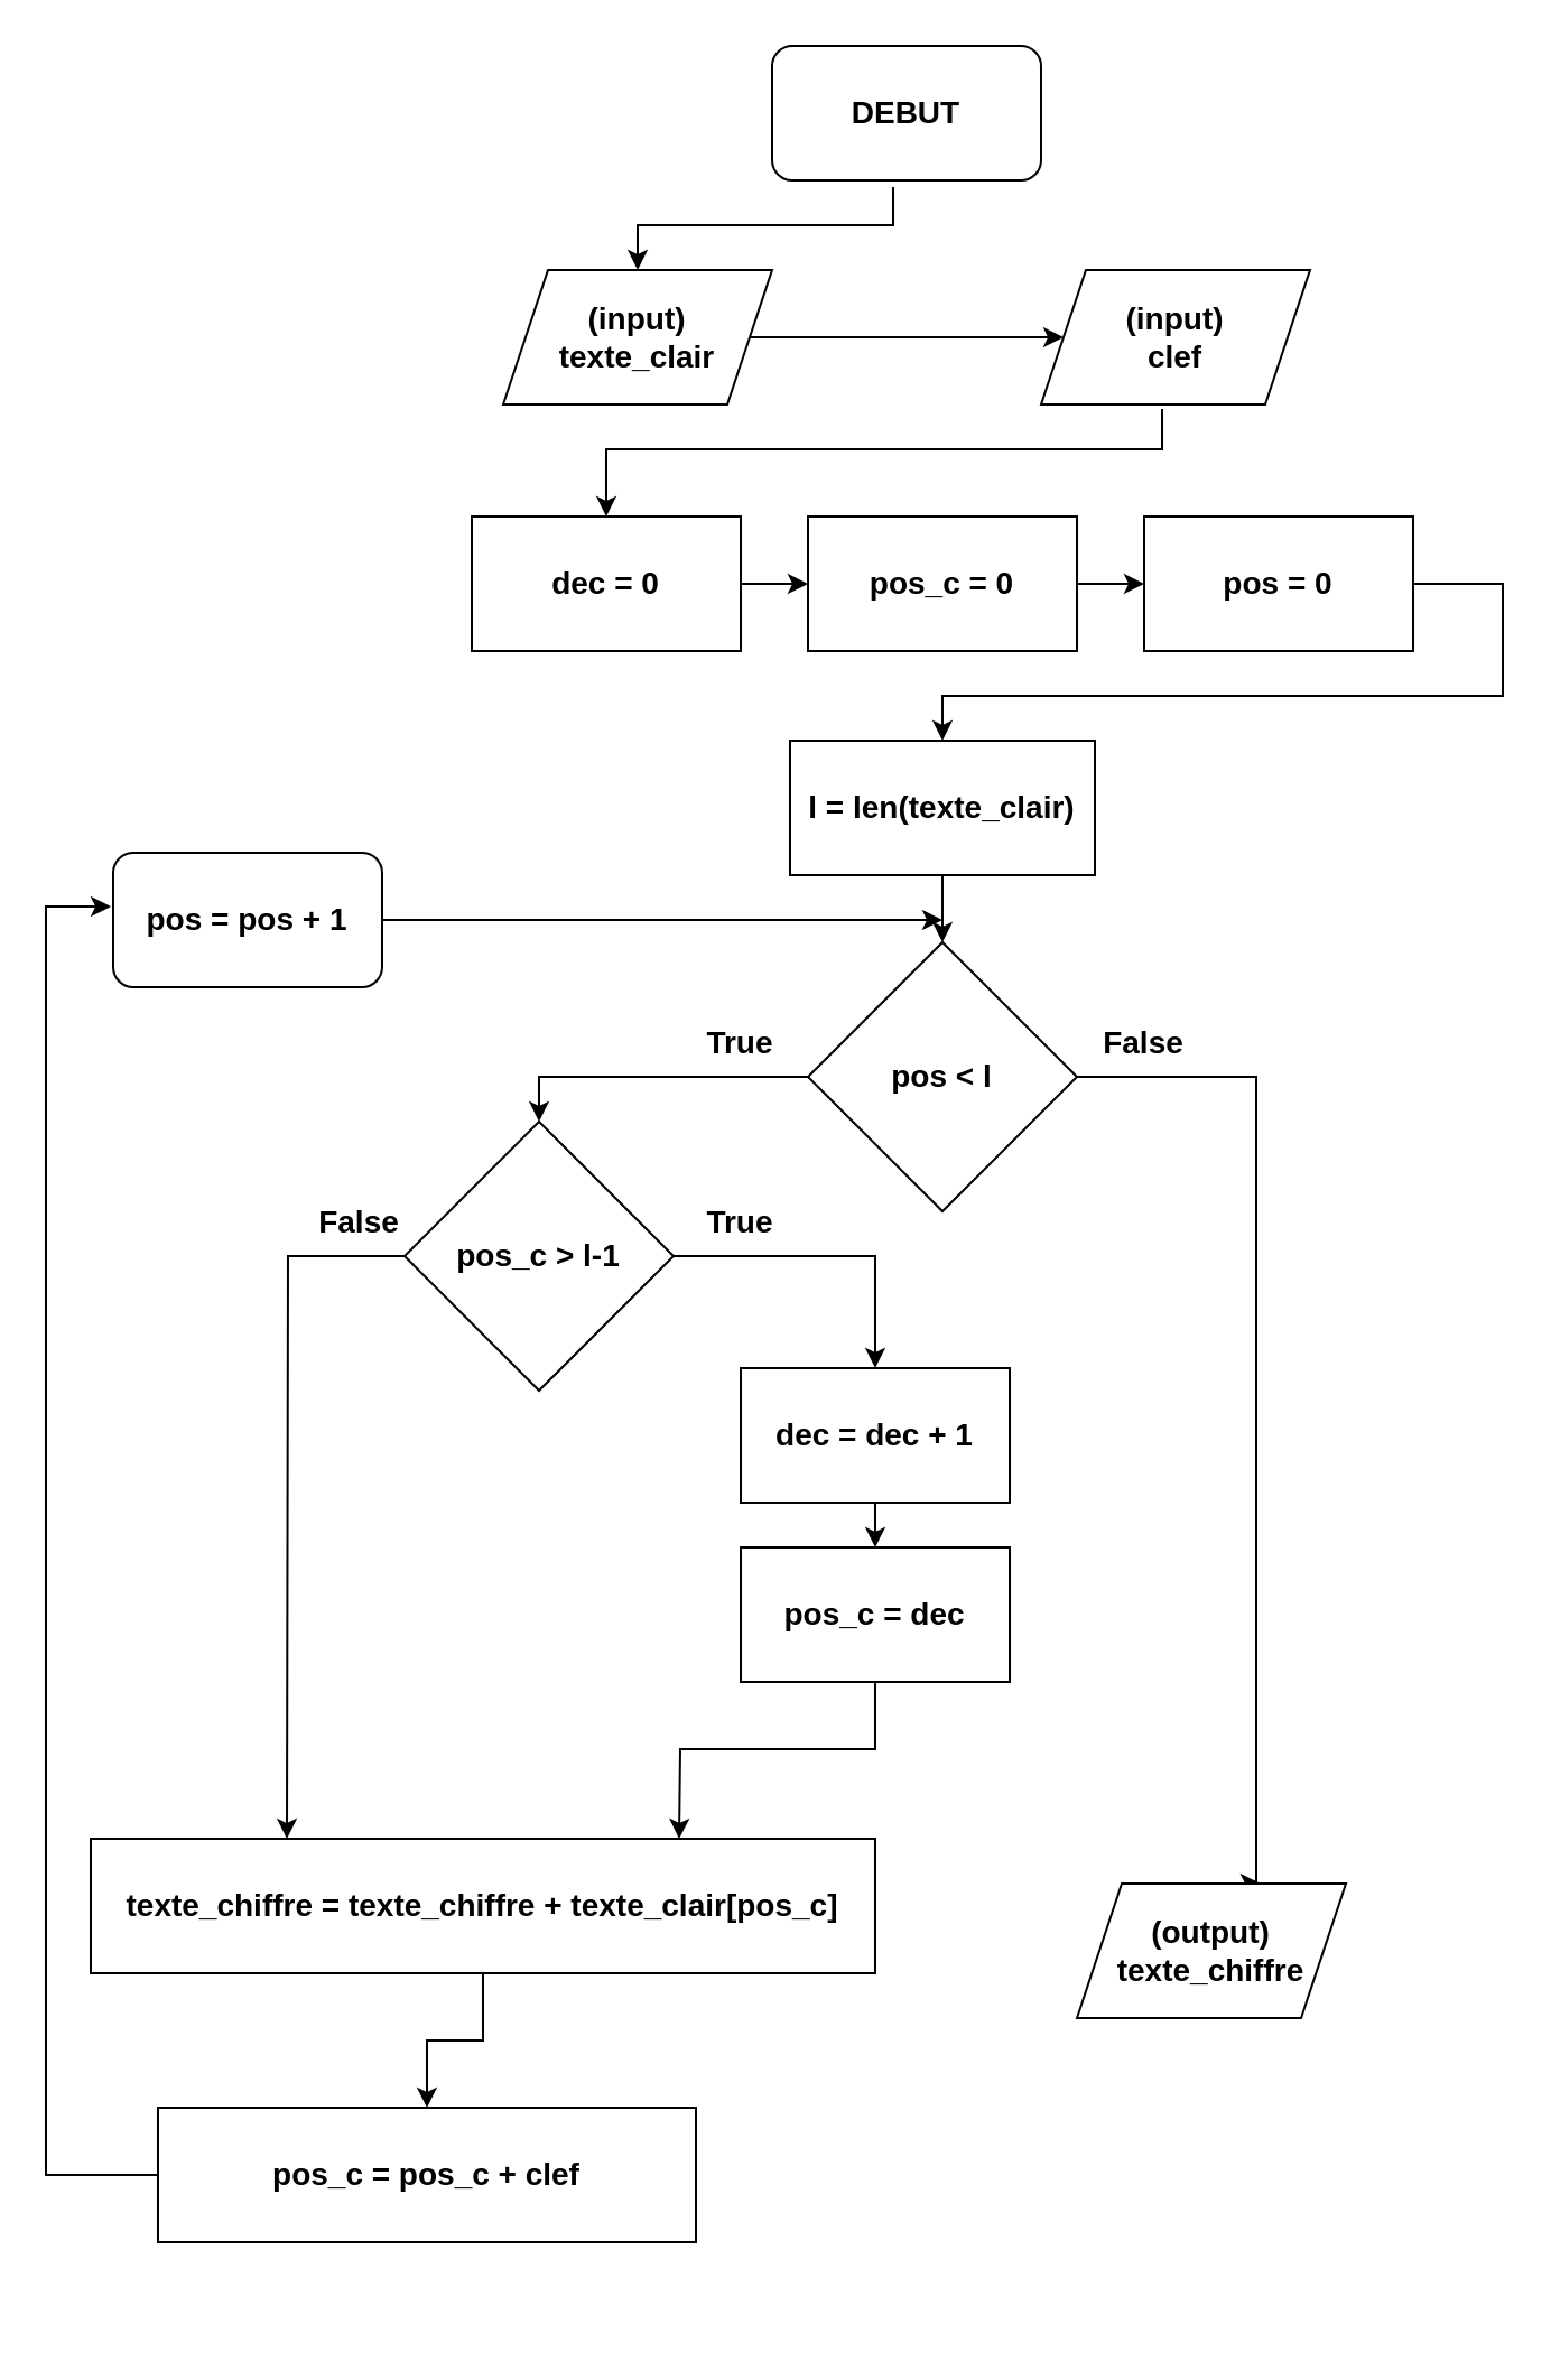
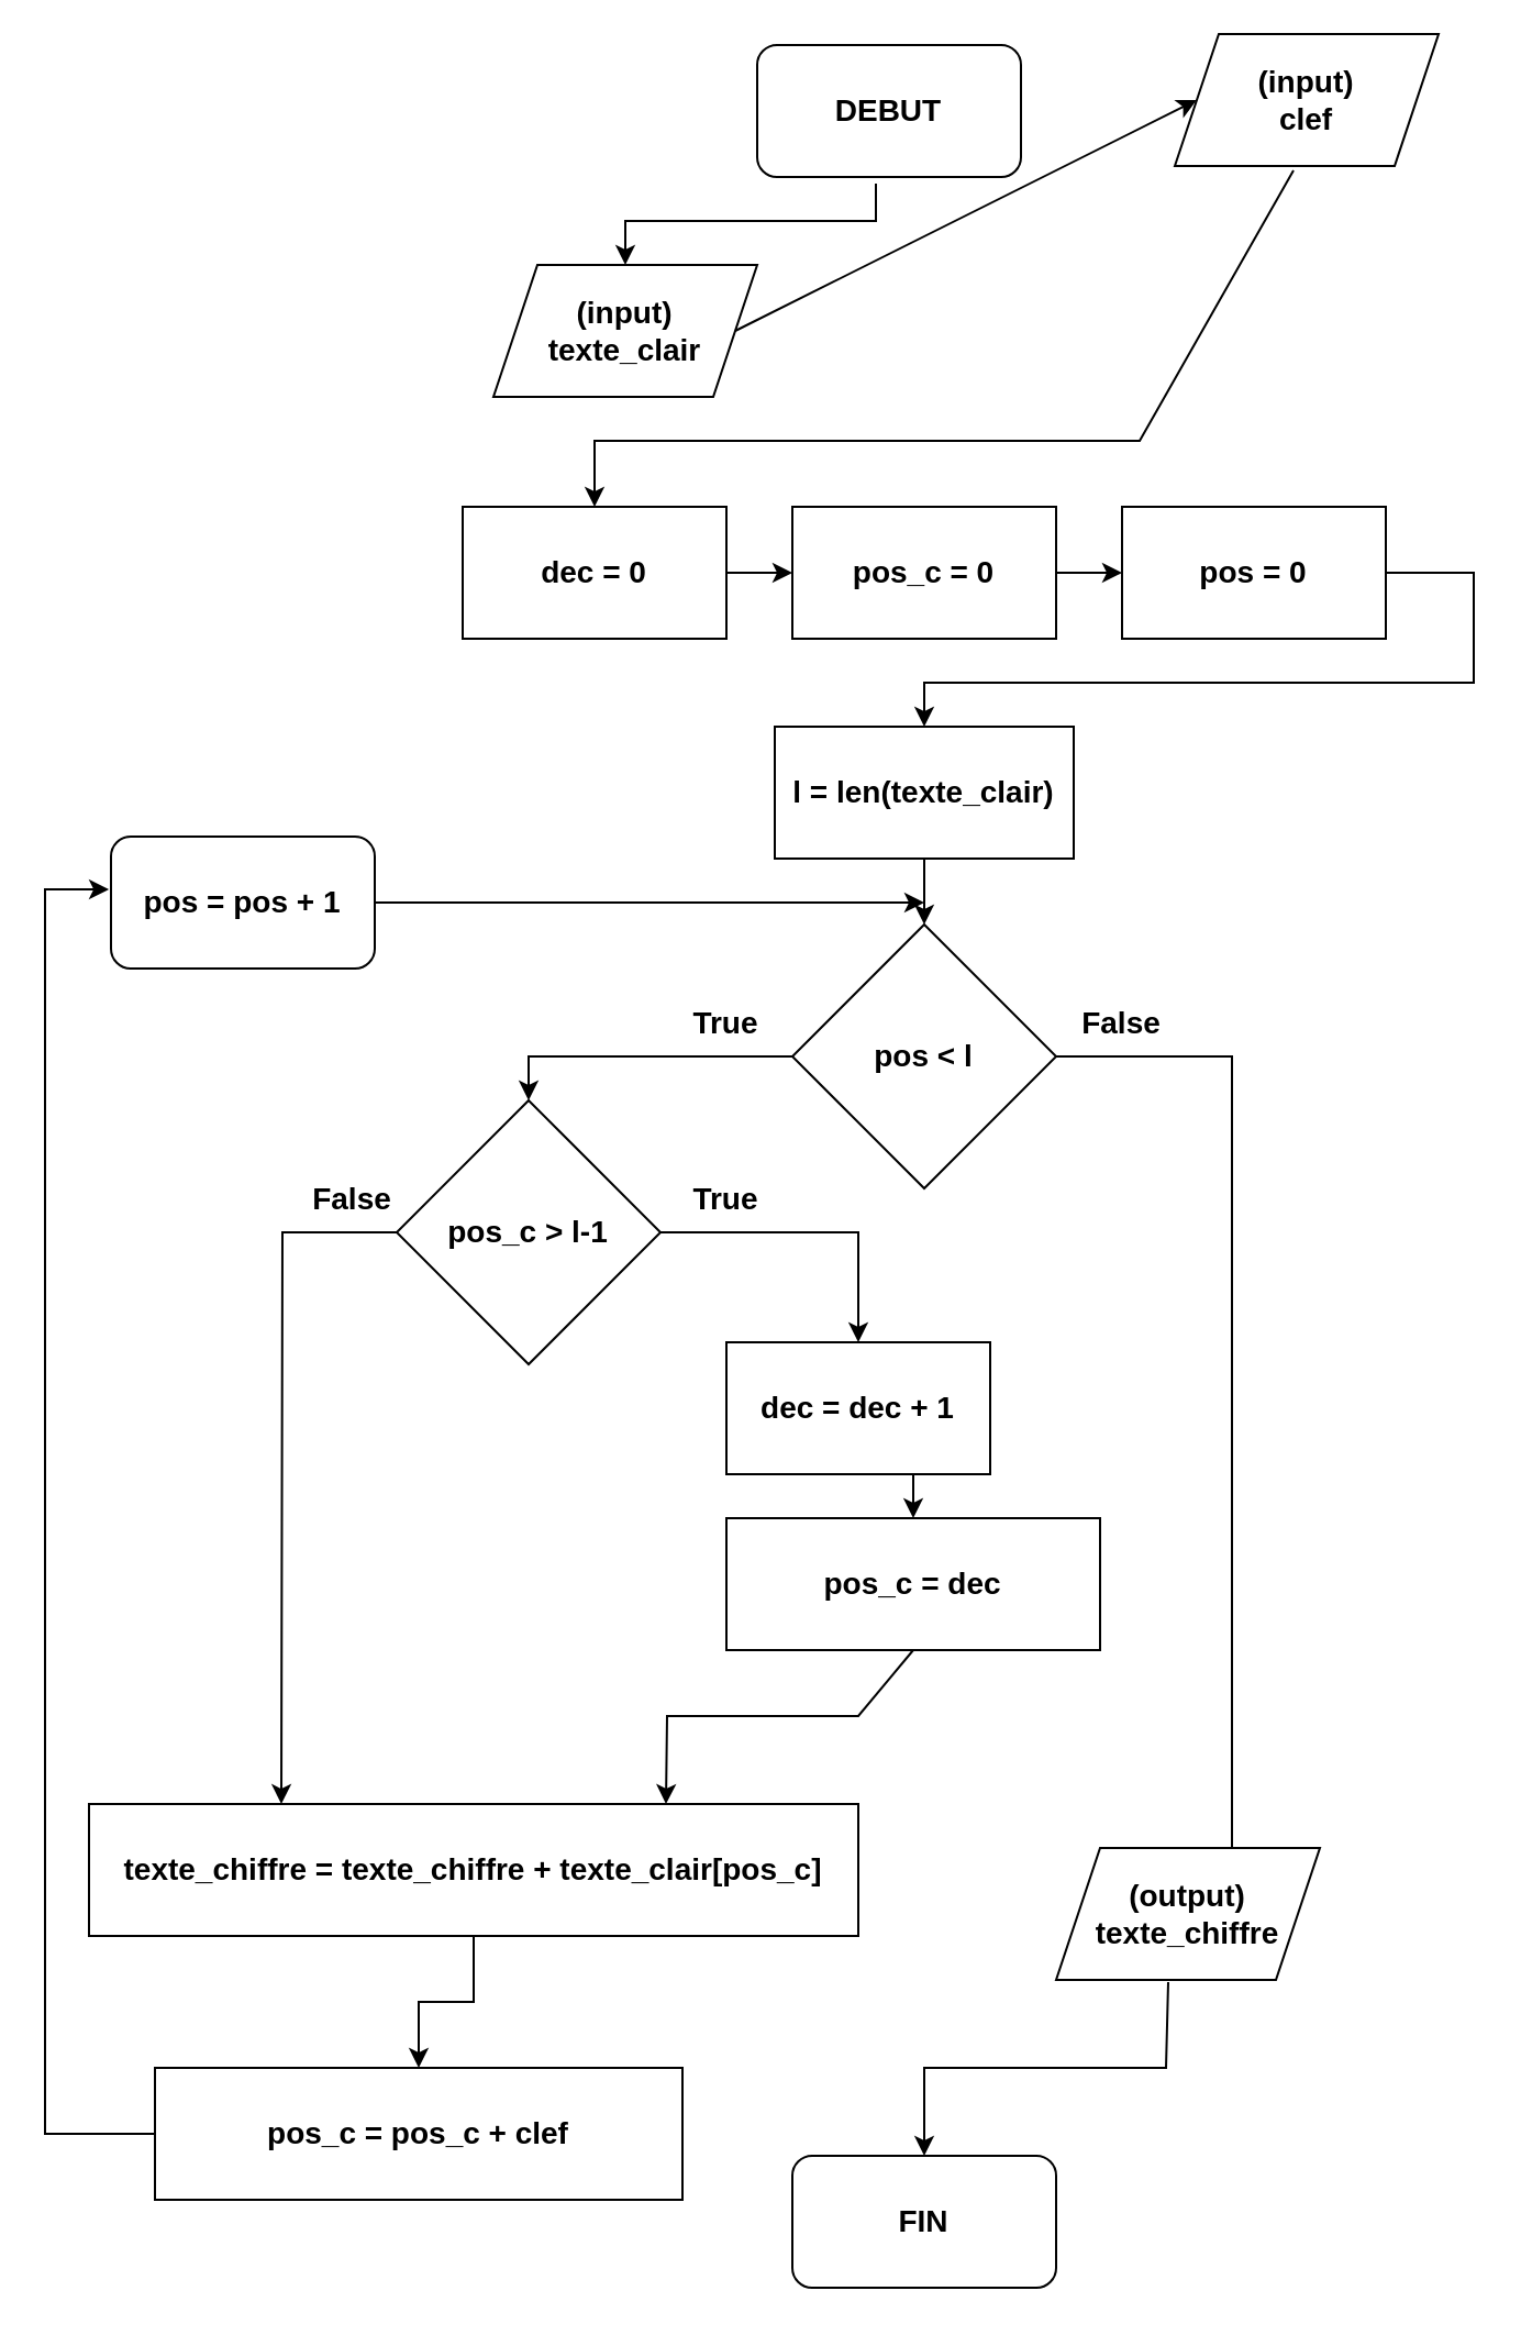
- <mxCell id="4" value="&lt;b&gt;(input)&lt;br&gt;clef&lt;/b&gt;" style="shape=parallelogram;perimeter=parallelogramPerimeter;whiteSpace=wrap;html=1;fixedSize=1;fontSize=14;" parent="1" vertex="1"><mxGeometry x="464" y="120" width="120" height="60" as="geometry" /></mxCell>
+ <mxCell id="4" value="&lt;b&gt;(input)&lt;br&gt;clef&lt;/b&gt;" style="shape=parallelogram;perimeter=parallelogramPerimeter;whiteSpace=wrap;html=1;fixedSize=1;fontSize=14;" parent="1" vertex="1"><mxGeometry x="534" y="15" width="120" height="60" as="geometry" /></mxCell>
- <mxCell id="26" value="&lt;b&gt;pos_c = dec&lt;/b&gt;" style="rounded=0;whiteSpace=wrap;html=1;fontSize=14;" parent="1" vertex="1"><mxGeometry x="330" y="690" width="120" height="60" as="geometry" /></mxCell>
+ <mxCell id="26" value="&lt;b&gt;pos_c = dec&lt;/b&gt;" style="rounded=0;whiteSpace=wrap;html=1;fontSize=14;" parent="1" vertex="1"><mxGeometry x="330" y="690" width="170" height="60" as="geometry" /></mxCell>
- <mxCell id="10" style="edgeStyle=orthogonalEdgeStyle;rounded=0;orthogonalLoop=1;jettySize=auto;html=1;entryX=0.683;entryY=0;entryDx=0;entryDy=0;entryPerimeter=0;fontSize=14;" parent="1" source="11" target="16" edge="1"><mxGeometry relative="1" as="geometry"><Array as="points"><mxPoint x="560" y="480" /><mxPoint x="560" y="840" /></Array></mxGeometry></mxCell>
+ <mxCell id="10" style="edgeStyle=orthogonalEdgeStyle;rounded=0;orthogonalLoop=1;jettySize=auto;html=1;entryX=0.683;entryY=0;entryDx=0;entryDy=0;entryPerimeter=0;fontSize=14;endArrow=none;" parent="1" source="11" target="16" edge="1"><mxGeometry relative="1" as="geometry"><Array as="points"><mxPoint x="560" y="480" /><mxPoint x="560" y="840" /></Array></mxGeometry></mxCell>
+ <mxCell id="37" value="" style="endArrow=classic;html=1;rounded=0;fontSize=14;exitX=0.425;exitY=1.017;exitDx=0;exitDy=0;exitPerimeter=0;entryX=0.5;entryY=0;entryDx=0;entryDy=0;" parent="1" source="16" target="17" edge="1"><mxGeometry width="50" height="50" relative="1" as="geometry"><mxPoint x="440" y="750" as="sourcePoint" /><mxPoint x="490" y="700" as="targetPoint" /><Array as="points"><mxPoint x="530" y="940" /><mxPoint x="420" y="940" /></Array></mxGeometry></mxCell>
+ <mxCell id="17" value="&lt;b&gt;FIN&lt;/b&gt;" style="rounded=1;whiteSpace=wrap;html=1;fontSize=14;" parent="1" vertex="1"><mxGeometry x="360" y="980" width="120" height="60" as="geometry" /></mxCell>
